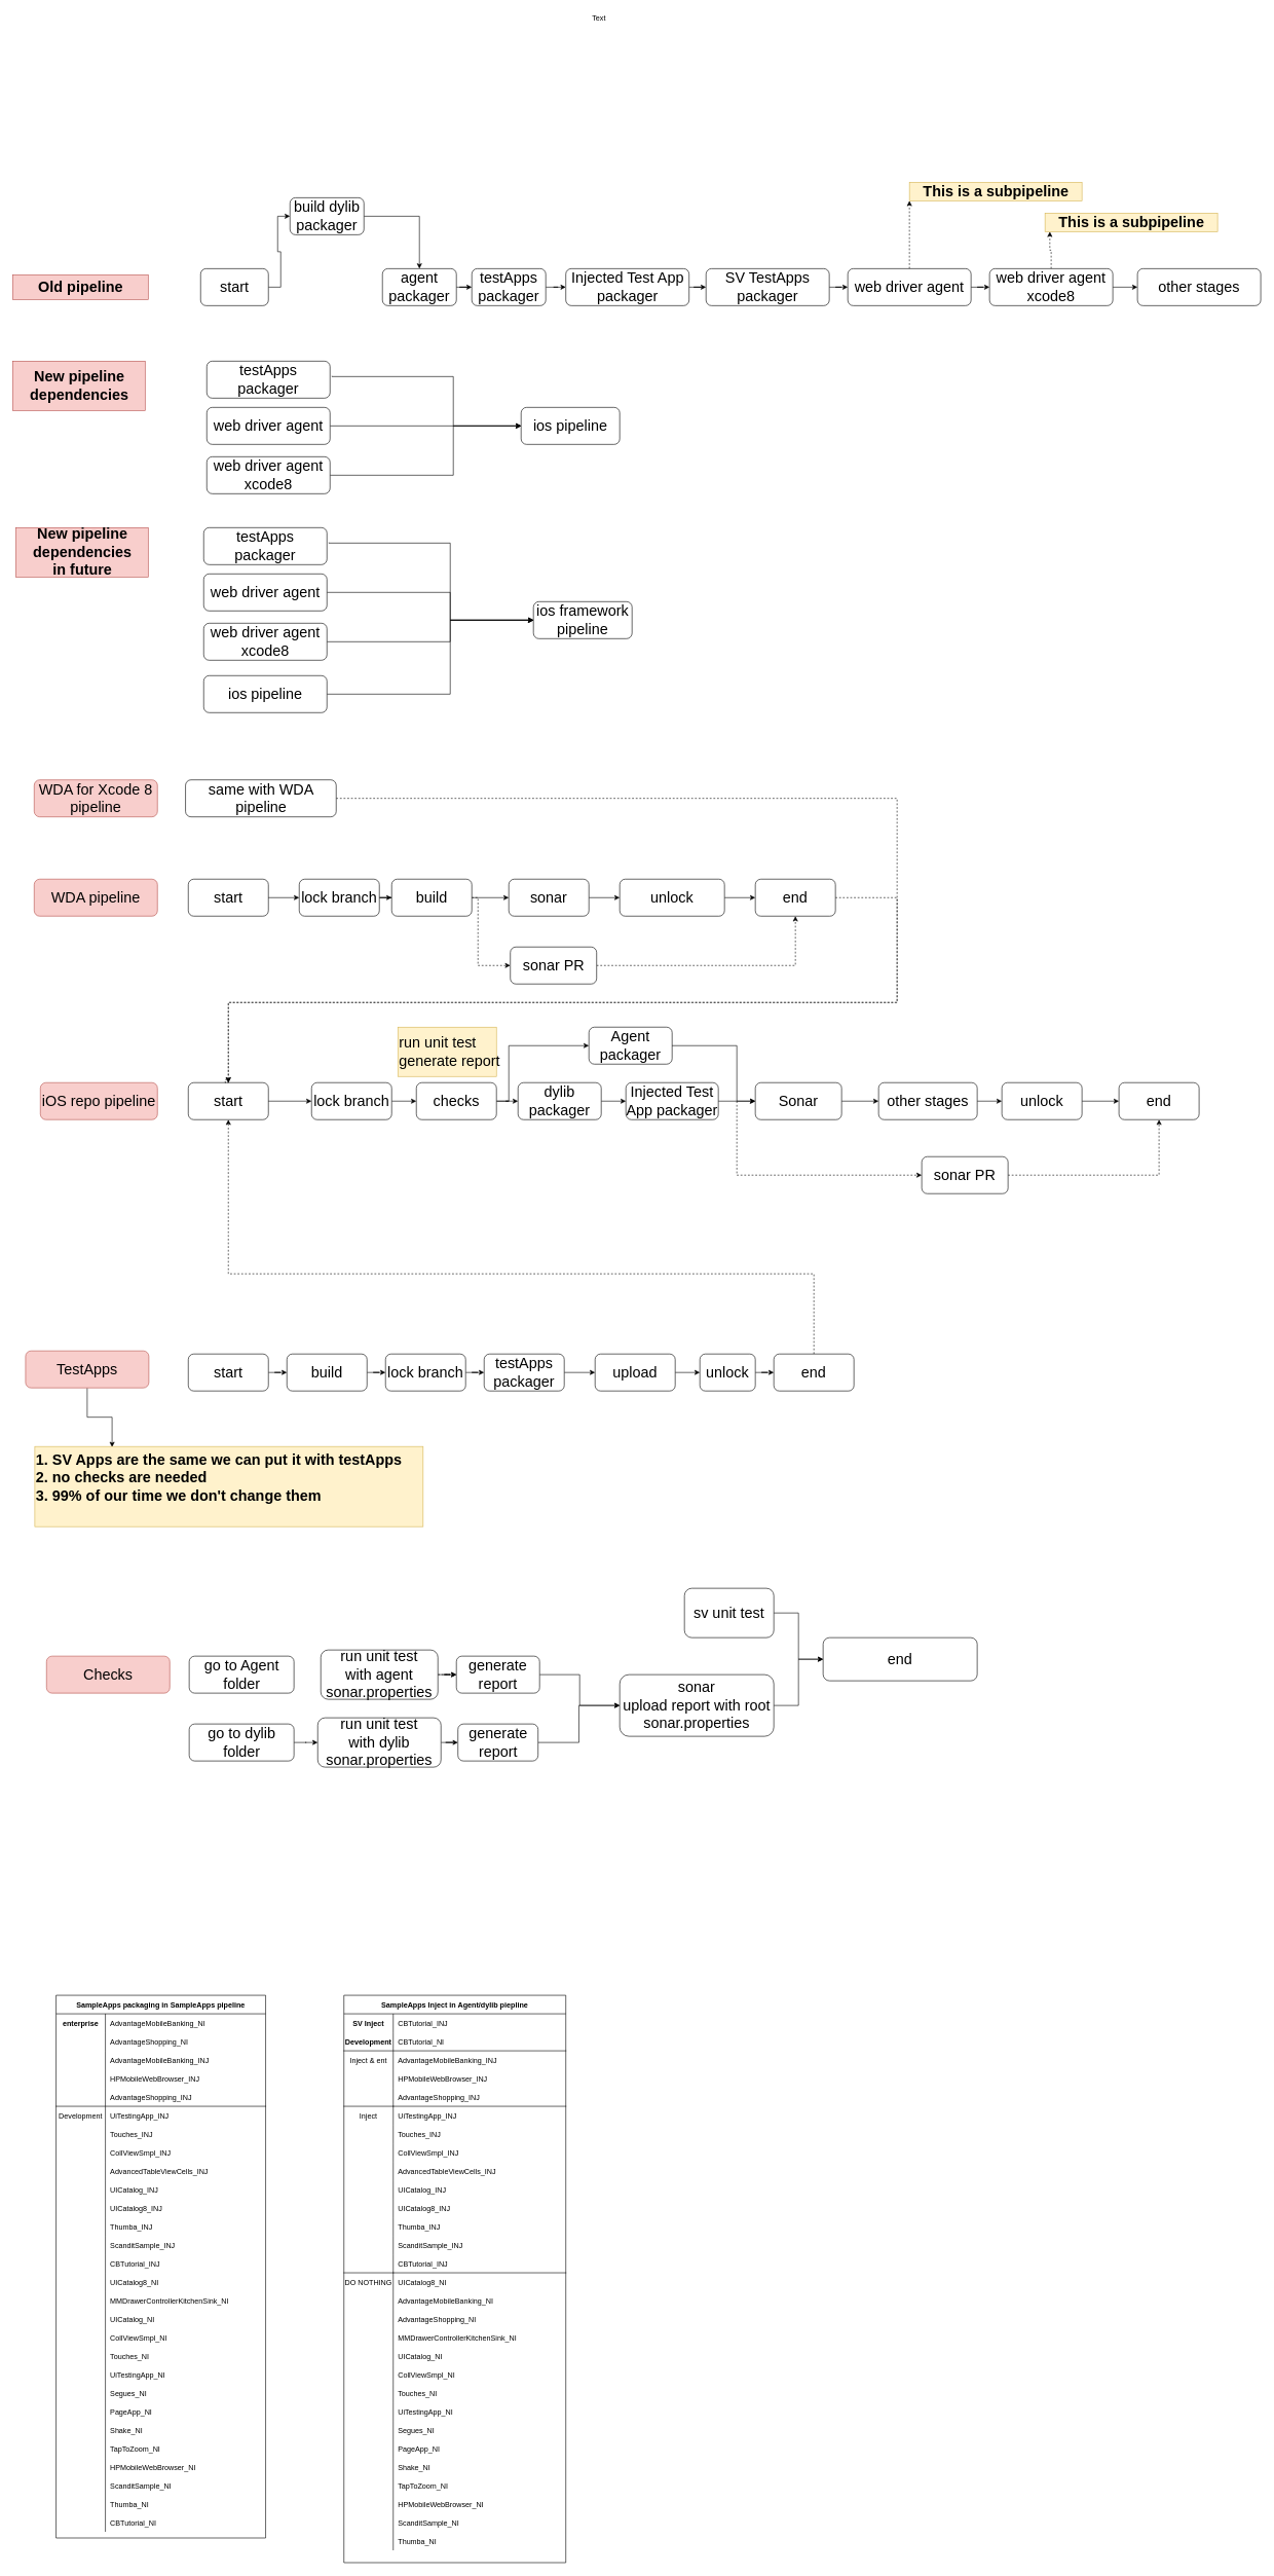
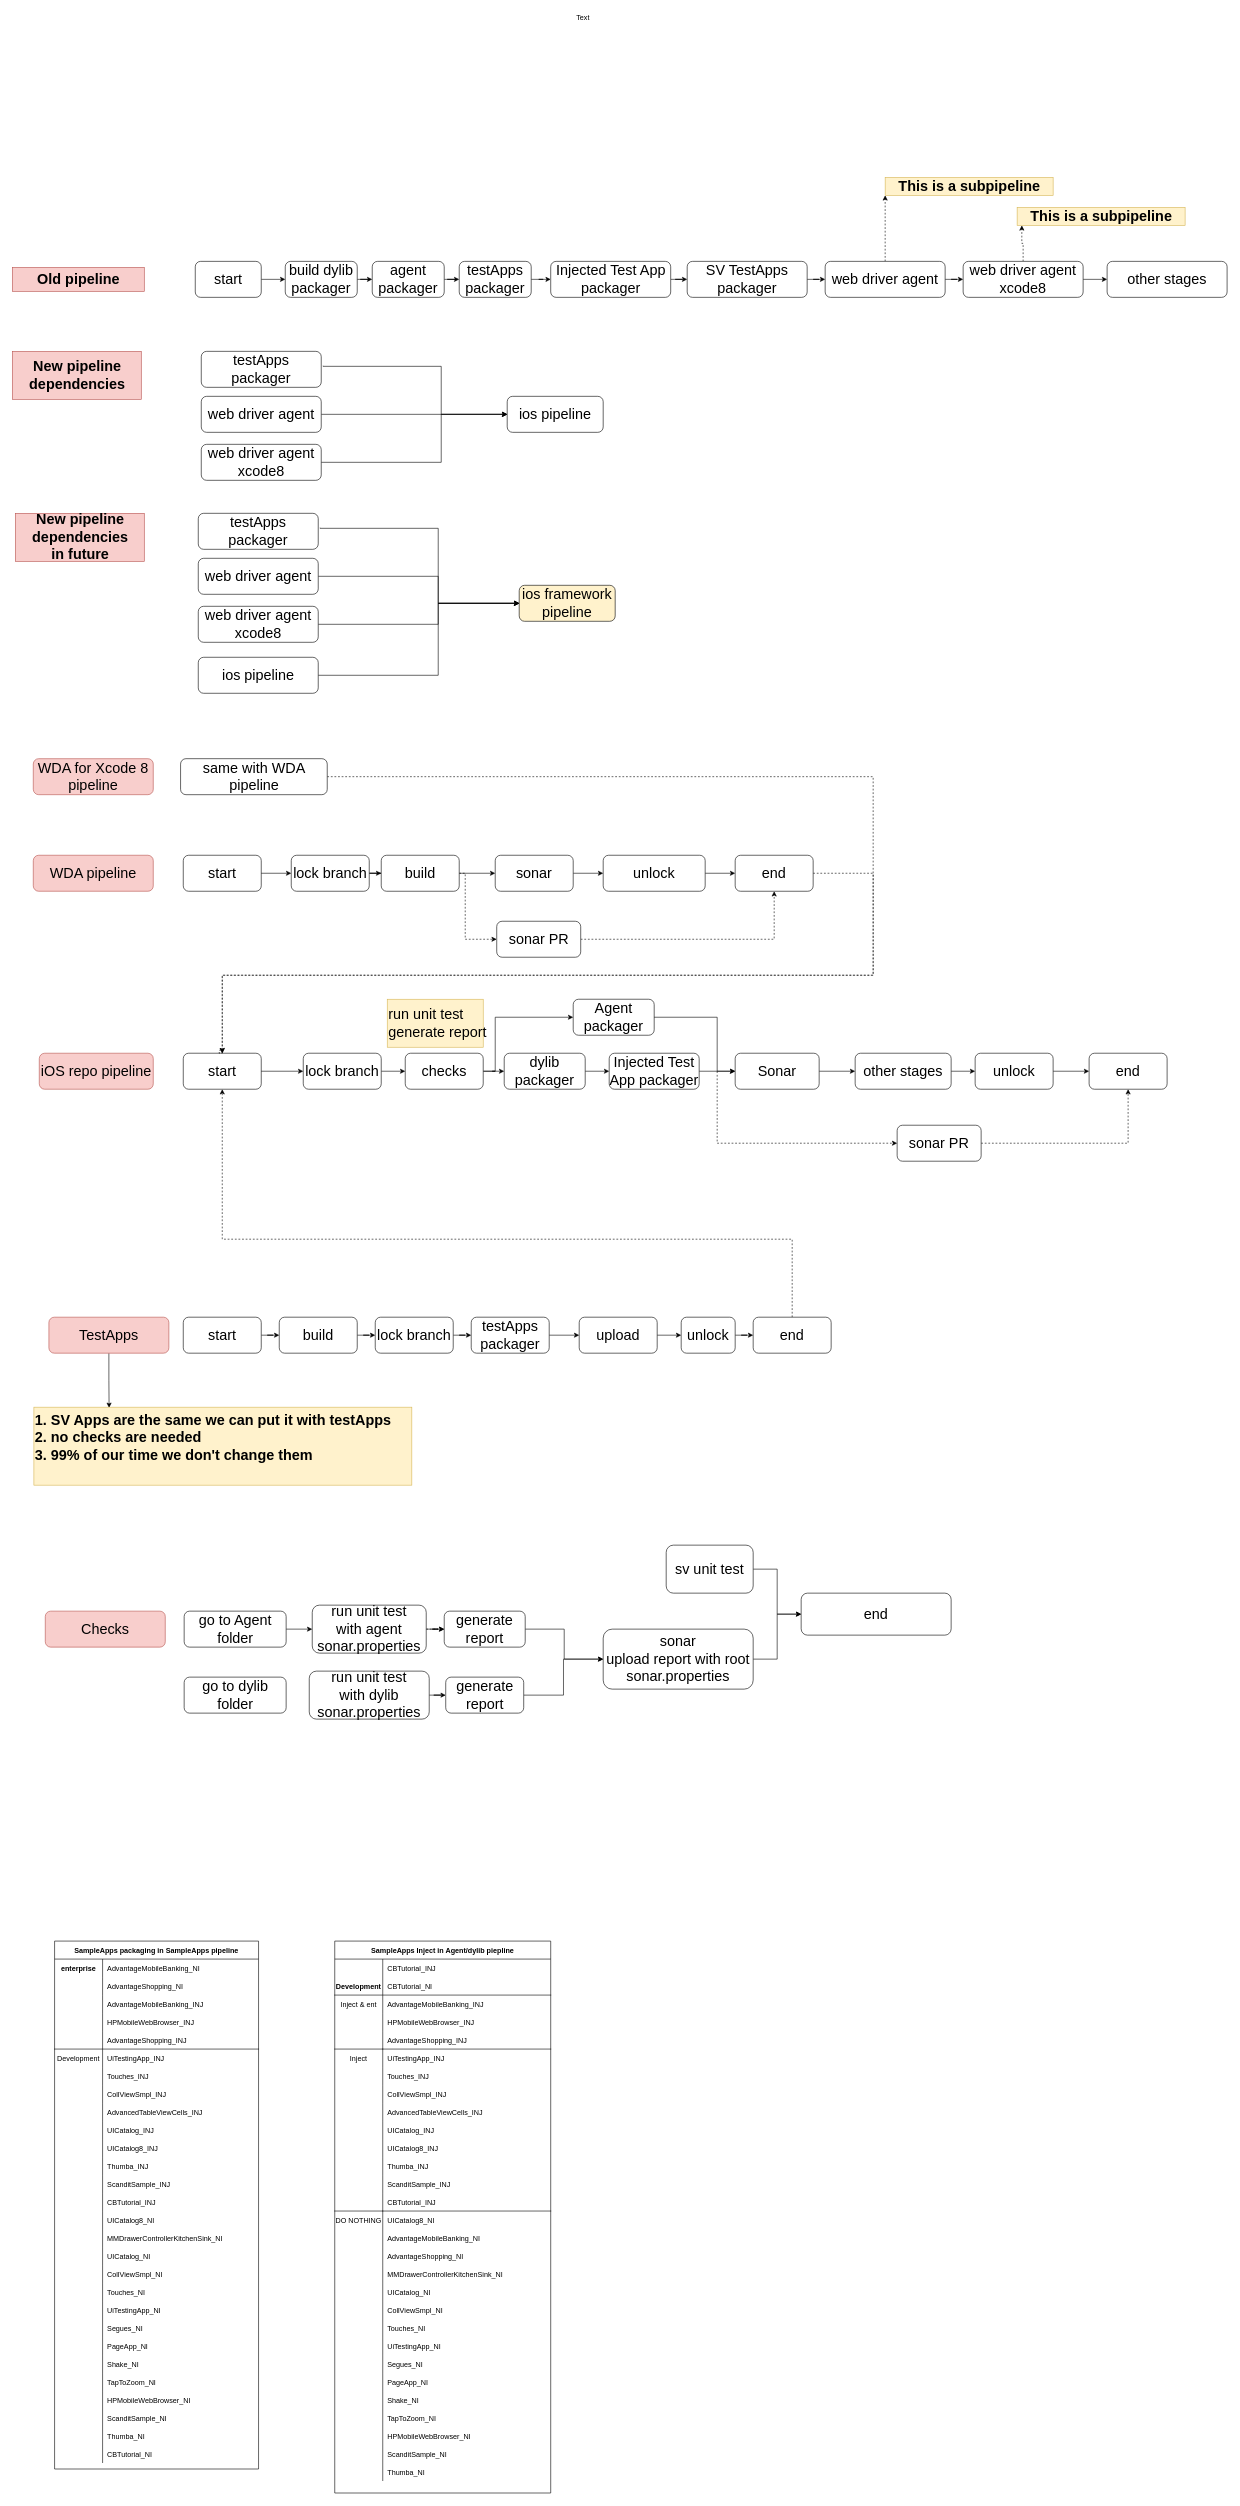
- <mxCell id="18" value="&lt;font style=&quot;font-size: 24px&quot;&gt;build dylib&lt;br&gt;packager&lt;br&gt;&lt;/font&gt;" style="rounded=1;whiteSpace=wrap;html=1;" parent="1" vertex="1"><mxGeometry x="470" y="320" width="120" height="60" as="geometry" /></mxCell>
+ <mxCell id="18" value="&lt;font style=&quot;font-size: 24px&quot;&gt;build dylib&lt;br&gt;packager&lt;br&gt;&lt;/font&gt;" style="rounded=1;whiteSpace=wrap;html=1;" parent="1" vertex="1"><mxGeometry x="475" y="435" width="120" height="60" as="geometry" /></mxCell>
- <mxCell id="292" value="&lt;font style=&quot;font-size: 24px&quot;&gt;ios framework pipeline&lt;br&gt;&lt;/font&gt;" style="rounded=1;whiteSpace=wrap;html=1;" parent="1" vertex="1"><mxGeometry x="865" y="975" width="160" height="60" as="geometry" /></mxCell>
+ <mxCell id="292" value="&lt;font style=&quot;font-size: 24px&quot;&gt;ios framework pipeline&lt;br&gt;&lt;/font&gt;" style="rounded=1;whiteSpace=wrap;html=1;fillColor=#fff2cc;" parent="1" vertex="1"><mxGeometry x="865" y="975" width="160" height="60" as="geometry" /></mxCell>
- <mxCell id="63" value="&lt;span style=&quot;font-size: 24px&quot;&gt;TestApps&lt;/span&gt;" style="rounded=1;whiteSpace=wrap;html=1;fillColor=#f8cecc;strokeColor=#b85450;" parent="1" vertex="1"><mxGeometry x="41" y="2190" width="200" height="60" as="geometry" /></mxCell>
+ <mxCell id="63" value="&lt;span style=&quot;font-size: 24px&quot;&gt;TestApps&lt;/span&gt;" style="rounded=1;whiteSpace=wrap;html=1;fillColor=#f8cecc;strokeColor=#b85450;" parent="1" vertex="1"><mxGeometry x="81" y="2195" width="200" height="60" as="geometry" /></mxCell>
+ <mxCell id="91" value="" style="edgeStyle=orthogonalEdgeStyle;rounded=0;orthogonalLoop=1;jettySize=auto;html=1;" parent="1" source="92" target="95" edge="1"><mxGeometry relative="1" as="geometry" /></mxCell>
- <mxCell id="98" value="" style="edgeStyle=orthogonalEdgeStyle;rounded=0;orthogonalLoop=1;jettySize=auto;html=1;" parent="1" source="99" target="101" edge="1"><mxGeometry relative="1" as="geometry" /></mxCell>
- <mxCell id="194" value="SV Inject" style="shape=partialRectangle;connectable=0;fillColor=none;top=0;left=0;bottom=0;right=0;fontStyle=1;overflow=hidden;" parent="193" vertex="1"><mxGeometry width="80" height="30" as="geometry" /></mxCell>
